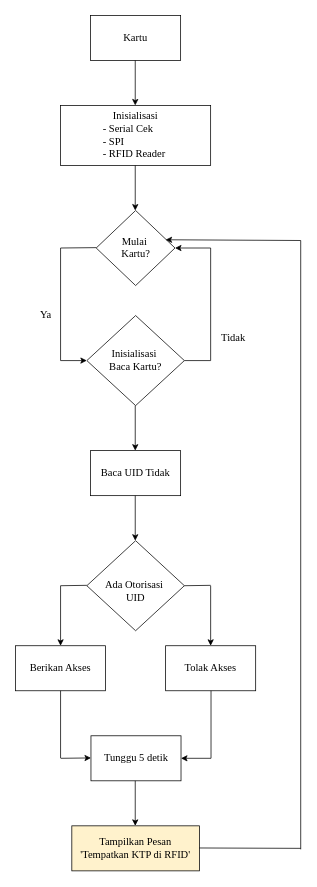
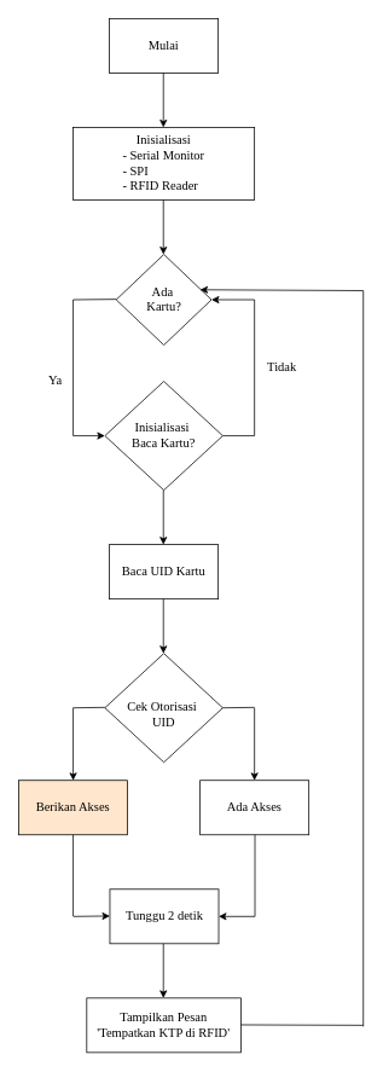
- <mxCell id="2" value="&lt;font style=&quot;font-size: 14px;&quot; face=&quot;Comic Sans MS&quot;&gt;Kartu&lt;/font&gt;" style="rounded=0;whiteSpace=wrap;html=1;" vertex="1" parent="1"><mxGeometry x="120" y="20" width="120" height="60" as="geometry" /></mxCell>
+ <mxCell id="2" value="&lt;font style=&quot;font-size: 14px;&quot; face=&quot;Comic Sans MS&quot;&gt;Mulai&lt;/font&gt;" style="rounded=0;whiteSpace=wrap;html=1;" vertex="1" parent="1"><mxGeometry x="120" y="20" width="120" height="60" as="geometry" /></mxCell>
- <mxCell id="4" value="&lt;div&gt;&lt;font style=&quot;font-size: 14px;&quot; face=&quot;Comic Sans MS&quot;&gt;&lt;br&gt;&lt;/font&gt;&lt;/div&gt;&lt;font style=&quot;&quot; face=&quot;Comic Sans MS&quot;&gt;&lt;div style=&quot;font-size: 14px;&quot;&gt;&lt;font style=&quot;&quot; face=&quot;Comic Sans MS&quot;&gt;&lt;br&gt;&lt;/font&gt;&lt;/div&gt;&lt;font style=&quot;font-size: 14px;&quot;&gt;Inisialisasi&lt;/font&gt;&lt;/font&gt;&lt;div style=&quot;text-align: left;&quot;&gt;&lt;span style=&quot;background-color: initial; font-family: &amp;quot;Comic Sans MS&amp;quot;; font-size: 14px;&quot;&gt;- Serial Cek&lt;/span&gt;&lt;/div&gt;&lt;div style=&quot;text-align: left;&quot;&gt;&lt;span style=&quot;background-color: initial; font-family: &amp;quot;Comic Sans MS&amp;quot;; font-size: 14px;&quot;&gt;- SPI&lt;/span&gt;&lt;/div&gt;&lt;div&gt;&lt;div style=&quot;text-align: left;&quot;&gt;&lt;span style=&quot;background-color: initial; font-family: &amp;quot;Comic Sans MS&amp;quot;; font-size: 14px;&quot;&gt;- RFID Reader&amp;nbsp;&lt;/span&gt;&lt;/div&gt;&lt;div&gt;&lt;div&gt;&lt;div style=&quot;text-align: left;&quot;&gt;&lt;font size=&quot;3&quot;&gt;&lt;br&gt;&lt;/font&gt;&lt;/div&gt;&lt;/div&gt;&lt;div&gt;&lt;div&gt;&lt;br&gt;&lt;/div&gt;&lt;/div&gt;&lt;/div&gt;&lt;/div&gt;" style="rounded=0;whiteSpace=wrap;html=1;" vertex="1" parent="1"><mxGeometry x="80" y="140" width="200" height="80" as="geometry" /></mxCell>
+ <mxCell id="4" value="&lt;div&gt;&lt;font style=&quot;font-size: 14px;&quot; face=&quot;Comic Sans MS&quot;&gt;&lt;br&gt;&lt;/font&gt;&lt;/div&gt;&lt;font style=&quot;&quot; face=&quot;Comic Sans MS&quot;&gt;&lt;div style=&quot;font-size: 14px;&quot;&gt;&lt;font style=&quot;&quot; face=&quot;Comic Sans MS&quot;&gt;&lt;br&gt;&lt;/font&gt;&lt;/div&gt;&lt;font style=&quot;font-size: 14px;&quot;&gt;Inisialisasi&lt;/font&gt;&lt;/font&gt;&lt;div style=&quot;text-align: left;&quot;&gt;&lt;span style=&quot;background-color: initial; font-family: &amp;quot;Comic Sans MS&amp;quot;; font-size: 14px;&quot;&gt;- Serial Monitor&lt;/span&gt;&lt;/div&gt;&lt;div style=&quot;text-align: left;&quot;&gt;&lt;span style=&quot;background-color: initial; font-family: &amp;quot;Comic Sans MS&amp;quot;; font-size: 14px;&quot;&gt;- SPI&lt;/span&gt;&lt;/div&gt;&lt;div&gt;&lt;div style=&quot;text-align: left;&quot;&gt;&lt;span style=&quot;background-color: initial; font-family: &amp;quot;Comic Sans MS&amp;quot;; font-size: 14px;&quot;&gt;- RFID Reader&amp;nbsp;&lt;/span&gt;&lt;/div&gt;&lt;div&gt;&lt;div&gt;&lt;div style=&quot;text-align: left;&quot;&gt;&lt;font size=&quot;3&quot;&gt;&lt;br&gt;&lt;/font&gt;&lt;/div&gt;&lt;/div&gt;&lt;div&gt;&lt;div&gt;&lt;br&gt;&lt;/div&gt;&lt;/div&gt;&lt;/div&gt;&lt;/div&gt;" style="rounded=0;whiteSpace=wrap;html=1;" vertex="1" parent="1"><mxGeometry x="80" y="140" width="200" height="80" as="geometry" /></mxCell>
- <mxCell id="6" value="&lt;font face=&quot;Comic Sans MS&quot;&gt;&lt;span style=&quot;font-size: 14px;&quot;&gt;Mulai&amp;nbsp;&lt;/span&gt;&lt;/font&gt;&lt;div&gt;&lt;font face=&quot;Comic Sans MS&quot;&gt;&lt;span style=&quot;font-size: 14px;&quot;&gt;Kartu?&lt;/span&gt;&lt;/font&gt;&lt;/div&gt;" style="rhombus;whiteSpace=wrap;html=1;" vertex="1" parent="1"><mxGeometry x="127.5" y="280" width="105" height="100" as="geometry" /></mxCell>
+ <mxCell id="6" value="&lt;font face=&quot;Comic Sans MS&quot;&gt;&lt;span style=&quot;font-size: 14px;&quot;&gt;Ada&amp;nbsp;&lt;/span&gt;&lt;/font&gt;&lt;div&gt;&lt;font face=&quot;Comic Sans MS&quot;&gt;&lt;span style=&quot;font-size: 14px;&quot;&gt;Kartu?&lt;/span&gt;&lt;/font&gt;&lt;/div&gt;" style="rhombus;whiteSpace=wrap;html=1;" vertex="1" parent="1"><mxGeometry x="127.5" y="280" width="105" height="100" as="geometry" /></mxCell>
- <mxCell id="11" value="&lt;font style=&quot;font-size: 14px;&quot; face=&quot;Comic Sans MS&quot;&gt;Tidak&lt;/font&gt;" style="text;html=1;align=center;verticalAlign=middle;resizable=0;points=[];autosize=1;strokeColor=none;fillColor=none;" vertex="1" parent="1"><mxGeometry x="280" y="435" width="60" height="30" as="geometry" /></mxCell>
+ <mxCell id="11" value="&lt;font style=&quot;font-size: 14px;&quot; face=&quot;Comic Sans MS&quot;&gt;Tidak&lt;/font&gt;" style="text;html=1;align=center;verticalAlign=middle;resizable=0;points=[];autosize=1;strokeColor=none;fillColor=none;" vertex="1" parent="1"><mxGeometry x="280" y="390" width="60" height="30" as="geometry" /></mxCell>
- <mxCell id="17" value="&lt;font face=&quot;Comic Sans MS&quot;&gt;&lt;span style=&quot;font-size: 14px;&quot;&gt;Baca UID Tidak&lt;/span&gt;&lt;/font&gt;" style="rounded=0;whiteSpace=wrap;html=1;" vertex="1" parent="1"><mxGeometry x="120" y="600" width="120" height="60" as="geometry" /></mxCell>
+ <mxCell id="17" value="&lt;font face=&quot;Comic Sans MS&quot;&gt;&lt;span style=&quot;font-size: 14px;&quot;&gt;Baca UID Kartu&lt;/span&gt;&lt;/font&gt;" style="rounded=0;whiteSpace=wrap;html=1;" vertex="1" parent="1"><mxGeometry x="120" y="600" width="120" height="60" as="geometry" /></mxCell>
- <mxCell id="19" value="&lt;div&gt;&lt;font face=&quot;Comic Sans MS&quot;&gt;&lt;span style=&quot;font-size: 14px; text-wrap-mode: nowrap;&quot;&gt;&lt;br&gt;&lt;/span&gt;&lt;/font&gt;&lt;/div&gt;&lt;font face=&quot;Comic Sans MS&quot;&gt;&lt;span style=&quot;font-size: 14px; text-wrap-mode: nowrap;&quot;&gt;Ada Otorisasi&amp;nbsp;&lt;/span&gt;&lt;/font&gt;&lt;div&gt;&lt;font face=&quot;Comic Sans MS&quot;&gt;&lt;span style=&quot;font-size: 14px; text-wrap-mode: nowrap;&quot;&gt;UID&lt;/span&gt;&lt;/font&gt;&lt;/div&gt;" style="rhombus;whiteSpace=wrap;html=1;" vertex="1" parent="1"><mxGeometry x="115" y="720" width="130" height="120" as="geometry" /></mxCell>
+ <mxCell id="19" value="&lt;div&gt;&lt;font face=&quot;Comic Sans MS&quot;&gt;&lt;span style=&quot;font-size: 14px; text-wrap-mode: nowrap;&quot;&gt;&lt;br&gt;&lt;/span&gt;&lt;/font&gt;&lt;/div&gt;&lt;font face=&quot;Comic Sans MS&quot;&gt;&lt;span style=&quot;font-size: 14px; text-wrap-mode: nowrap;&quot;&gt;Cek Otorisasi&amp;nbsp;&lt;/span&gt;&lt;/font&gt;&lt;div&gt;&lt;font face=&quot;Comic Sans MS&quot;&gt;&lt;span style=&quot;font-size: 14px; text-wrap-mode: nowrap;&quot;&gt;UID&lt;/span&gt;&lt;/font&gt;&lt;/div&gt;" style="rhombus;whiteSpace=wrap;html=1;" vertex="1" parent="1"><mxGeometry x="115" y="720" width="130" height="120" as="geometry" /></mxCell>
- <mxCell id="24" value="&lt;font face=&quot;Comic Sans MS&quot;&gt;&lt;span style=&quot;font-size: 14px;&quot;&gt;Berikan Akses&lt;/span&gt;&lt;/font&gt;" style="rounded=0;whiteSpace=wrap;html=1;" vertex="1" parent="1"><mxGeometry x="20" y="860" width="120" height="60" as="geometry" /></mxCell>
+ <mxCell id="24" value="&lt;font face=&quot;Comic Sans MS&quot;&gt;&lt;span style=&quot;font-size: 14px;&quot;&gt;Berikan Akses&lt;/span&gt;&lt;/font&gt;" style="rounded=0;whiteSpace=wrap;html=1;fillColor=#ffe6cc;" vertex="1" parent="1"><mxGeometry x="20" y="860" width="120" height="60" as="geometry" /></mxCell>
- <mxCell id="25" value="&lt;font face=&quot;Comic Sans MS&quot;&gt;&lt;span style=&quot;font-size: 14px;&quot;&gt;Tolak Akses&lt;/span&gt;&lt;/font&gt;" style="rounded=0;whiteSpace=wrap;html=1;" vertex="1" parent="1"><mxGeometry x="220" y="860" width="120" height="60" as="geometry" /></mxCell>
+ <mxCell id="25" value="&lt;font face=&quot;Comic Sans MS&quot;&gt;&lt;span style=&quot;font-size: 14px;&quot;&gt;Ada Akses&lt;/span&gt;&lt;/font&gt;" style="rounded=0;whiteSpace=wrap;html=1;" vertex="1" parent="1"><mxGeometry x="220" y="860" width="120" height="60" as="geometry" /></mxCell>
- <mxCell id="26" value="&lt;font face=&quot;Comic Sans MS&quot;&gt;&lt;span style=&quot;font-size: 14px;&quot;&gt;Tunggu 5 detik&lt;/span&gt;&lt;/font&gt;" style="rounded=0;whiteSpace=wrap;html=1;" vertex="1" parent="1"><mxGeometry x="120.5" y="980" width="120" height="60" as="geometry" /></mxCell>
+ <mxCell id="26" value="&lt;font face=&quot;Comic Sans MS&quot;&gt;&lt;span style=&quot;font-size: 14px;&quot;&gt;Tunggu 2 detik&lt;/span&gt;&lt;/font&gt;" style="rounded=0;whiteSpace=wrap;html=1;" vertex="1" parent="1"><mxGeometry x="120.5" y="980" width="120" height="60" as="geometry" /></mxCell>
- <mxCell id="32" value="&lt;font face=&quot;Comic Sans MS&quot;&gt;&lt;span style=&quot;font-size: 14px;&quot;&gt;Tampilkan Pesan&lt;/span&gt;&lt;/font&gt;&lt;div&gt;&lt;font face=&quot;Comic Sans MS&quot;&gt;&lt;span style=&quot;font-size: 14px;&quot;&gt;'Tempatkan KTP di RFID'&lt;/span&gt;&lt;/font&gt;&lt;/div&gt;" style="rounded=0;whiteSpace=wrap;html=1;fillColor=#fff2cc;" vertex="1" parent="1"><mxGeometry x="95" y="1100" width="170" height="60" as="geometry" /></mxCell>
+ <mxCell id="32" value="&lt;font face=&quot;Comic Sans MS&quot;&gt;&lt;span style=&quot;font-size: 14px;&quot;&gt;Tampilkan Pesan&lt;/span&gt;&lt;/font&gt;&lt;div&gt;&lt;font face=&quot;Comic Sans MS&quot;&gt;&lt;span style=&quot;font-size: 14px;&quot;&gt;'Tempatkan KTP di RFID'&lt;/span&gt;&lt;/font&gt;&lt;/div&gt;" style="rounded=0;whiteSpace=wrap;html=1;" vertex="1" parent="1"><mxGeometry x="95" y="1100" width="170" height="60" as="geometry" /></mxCell>
